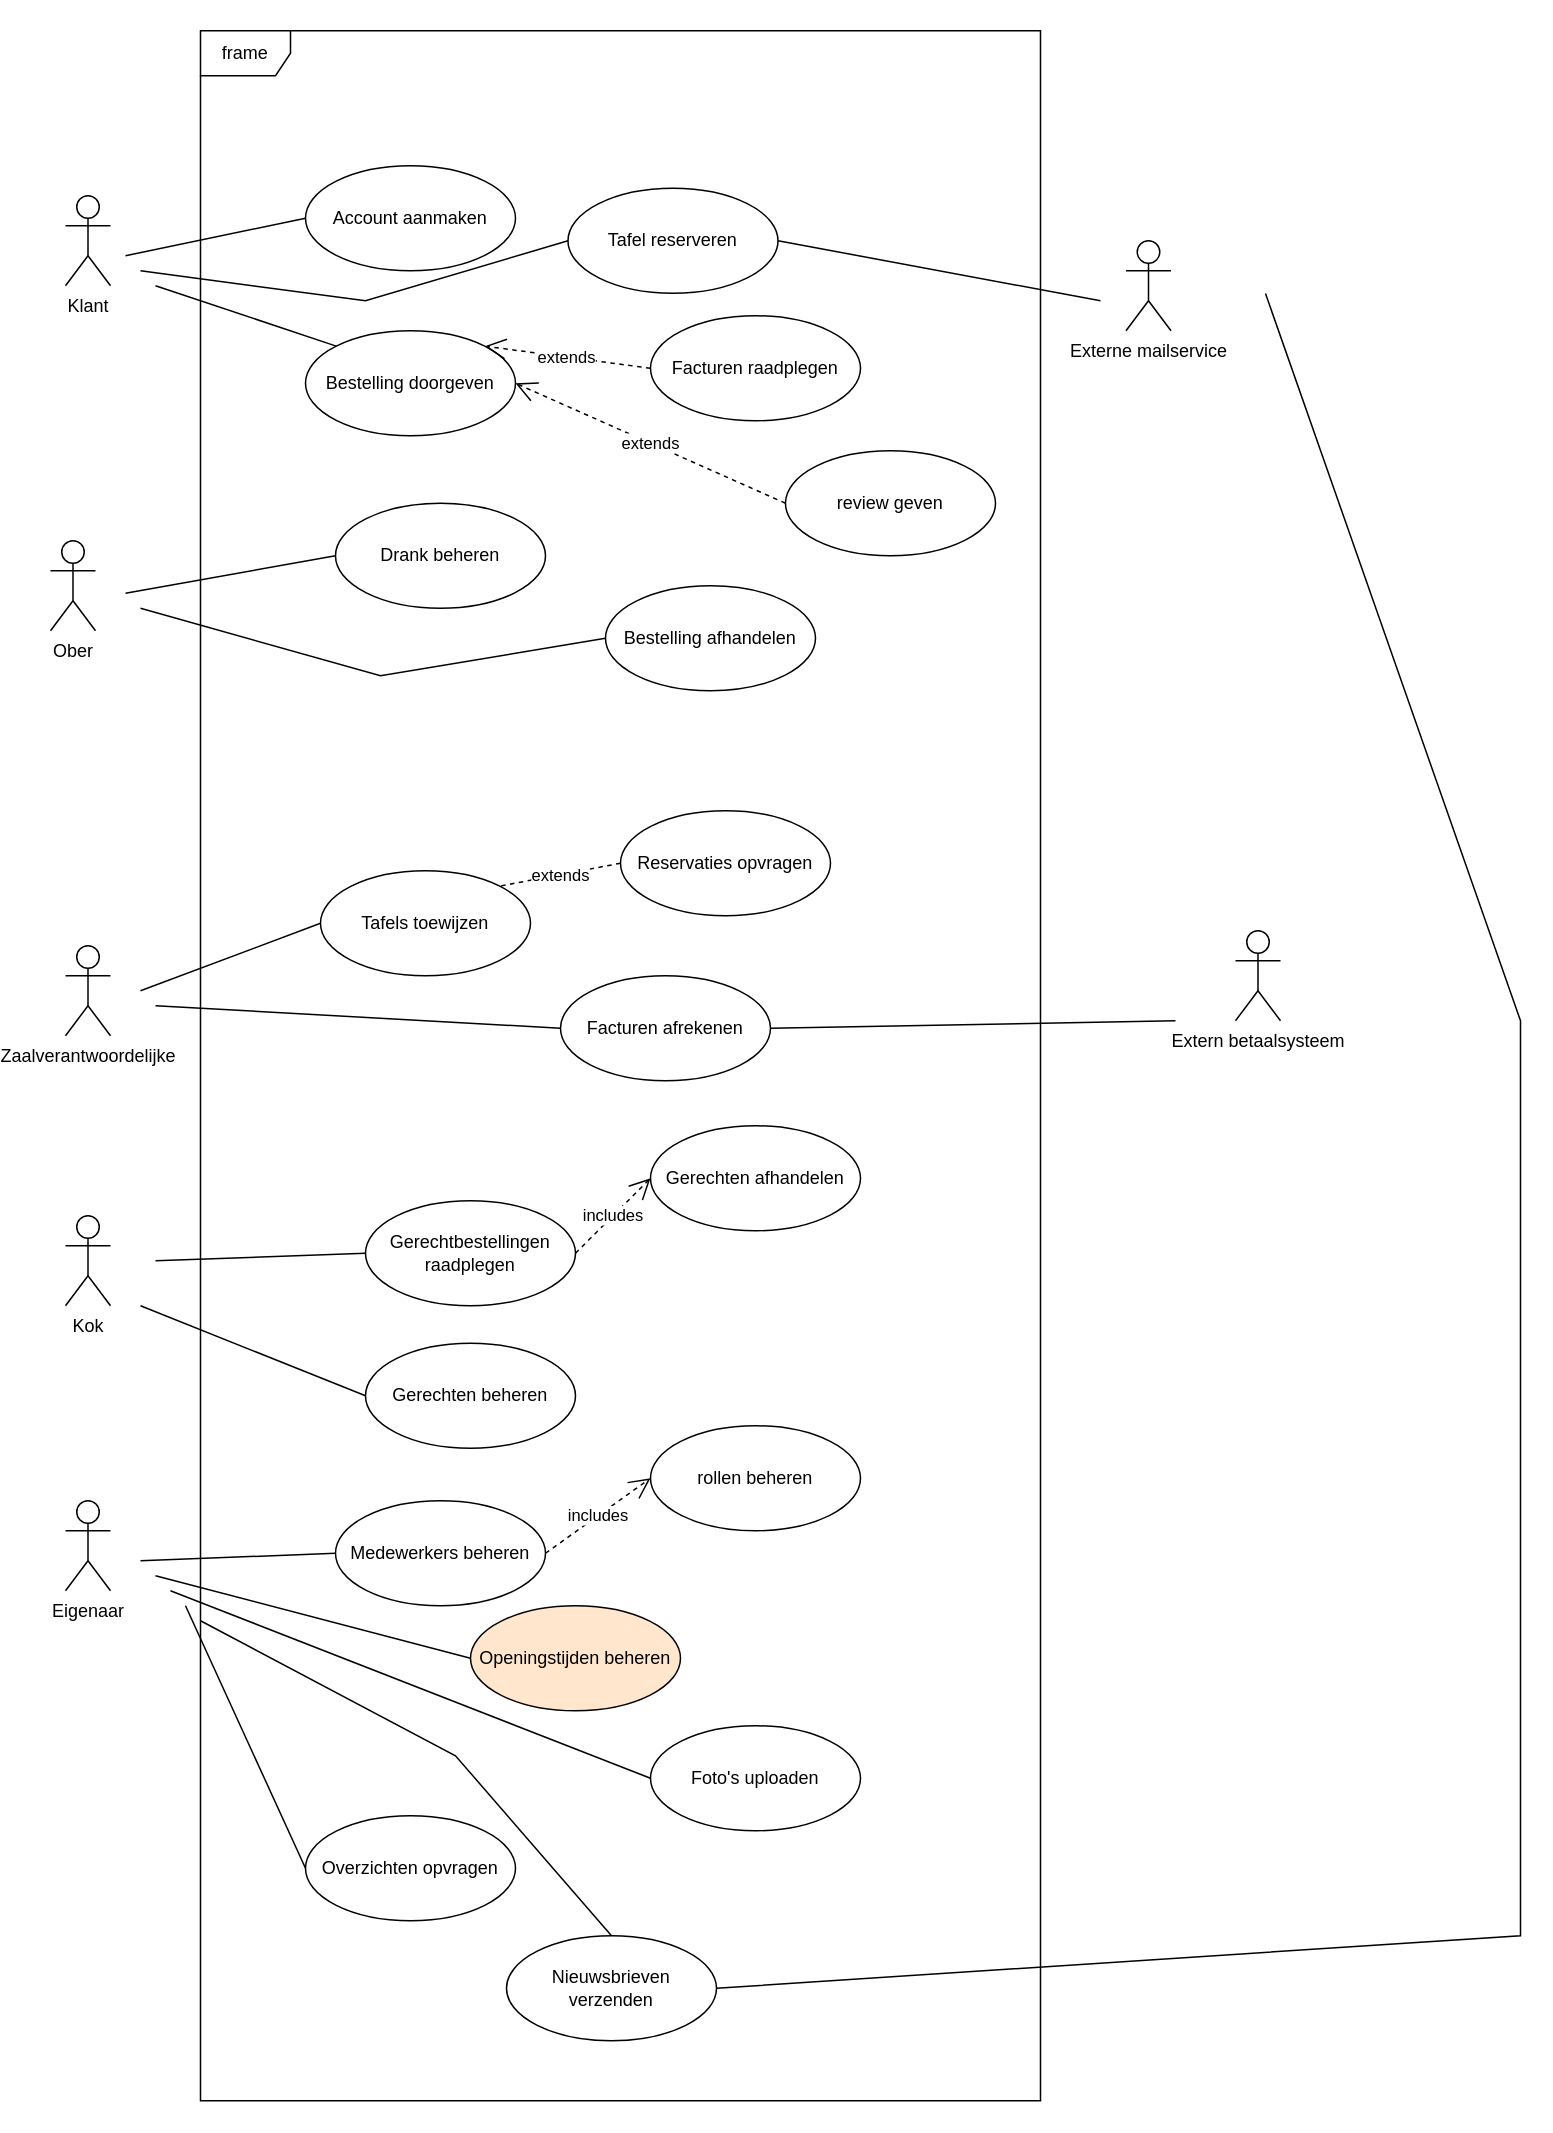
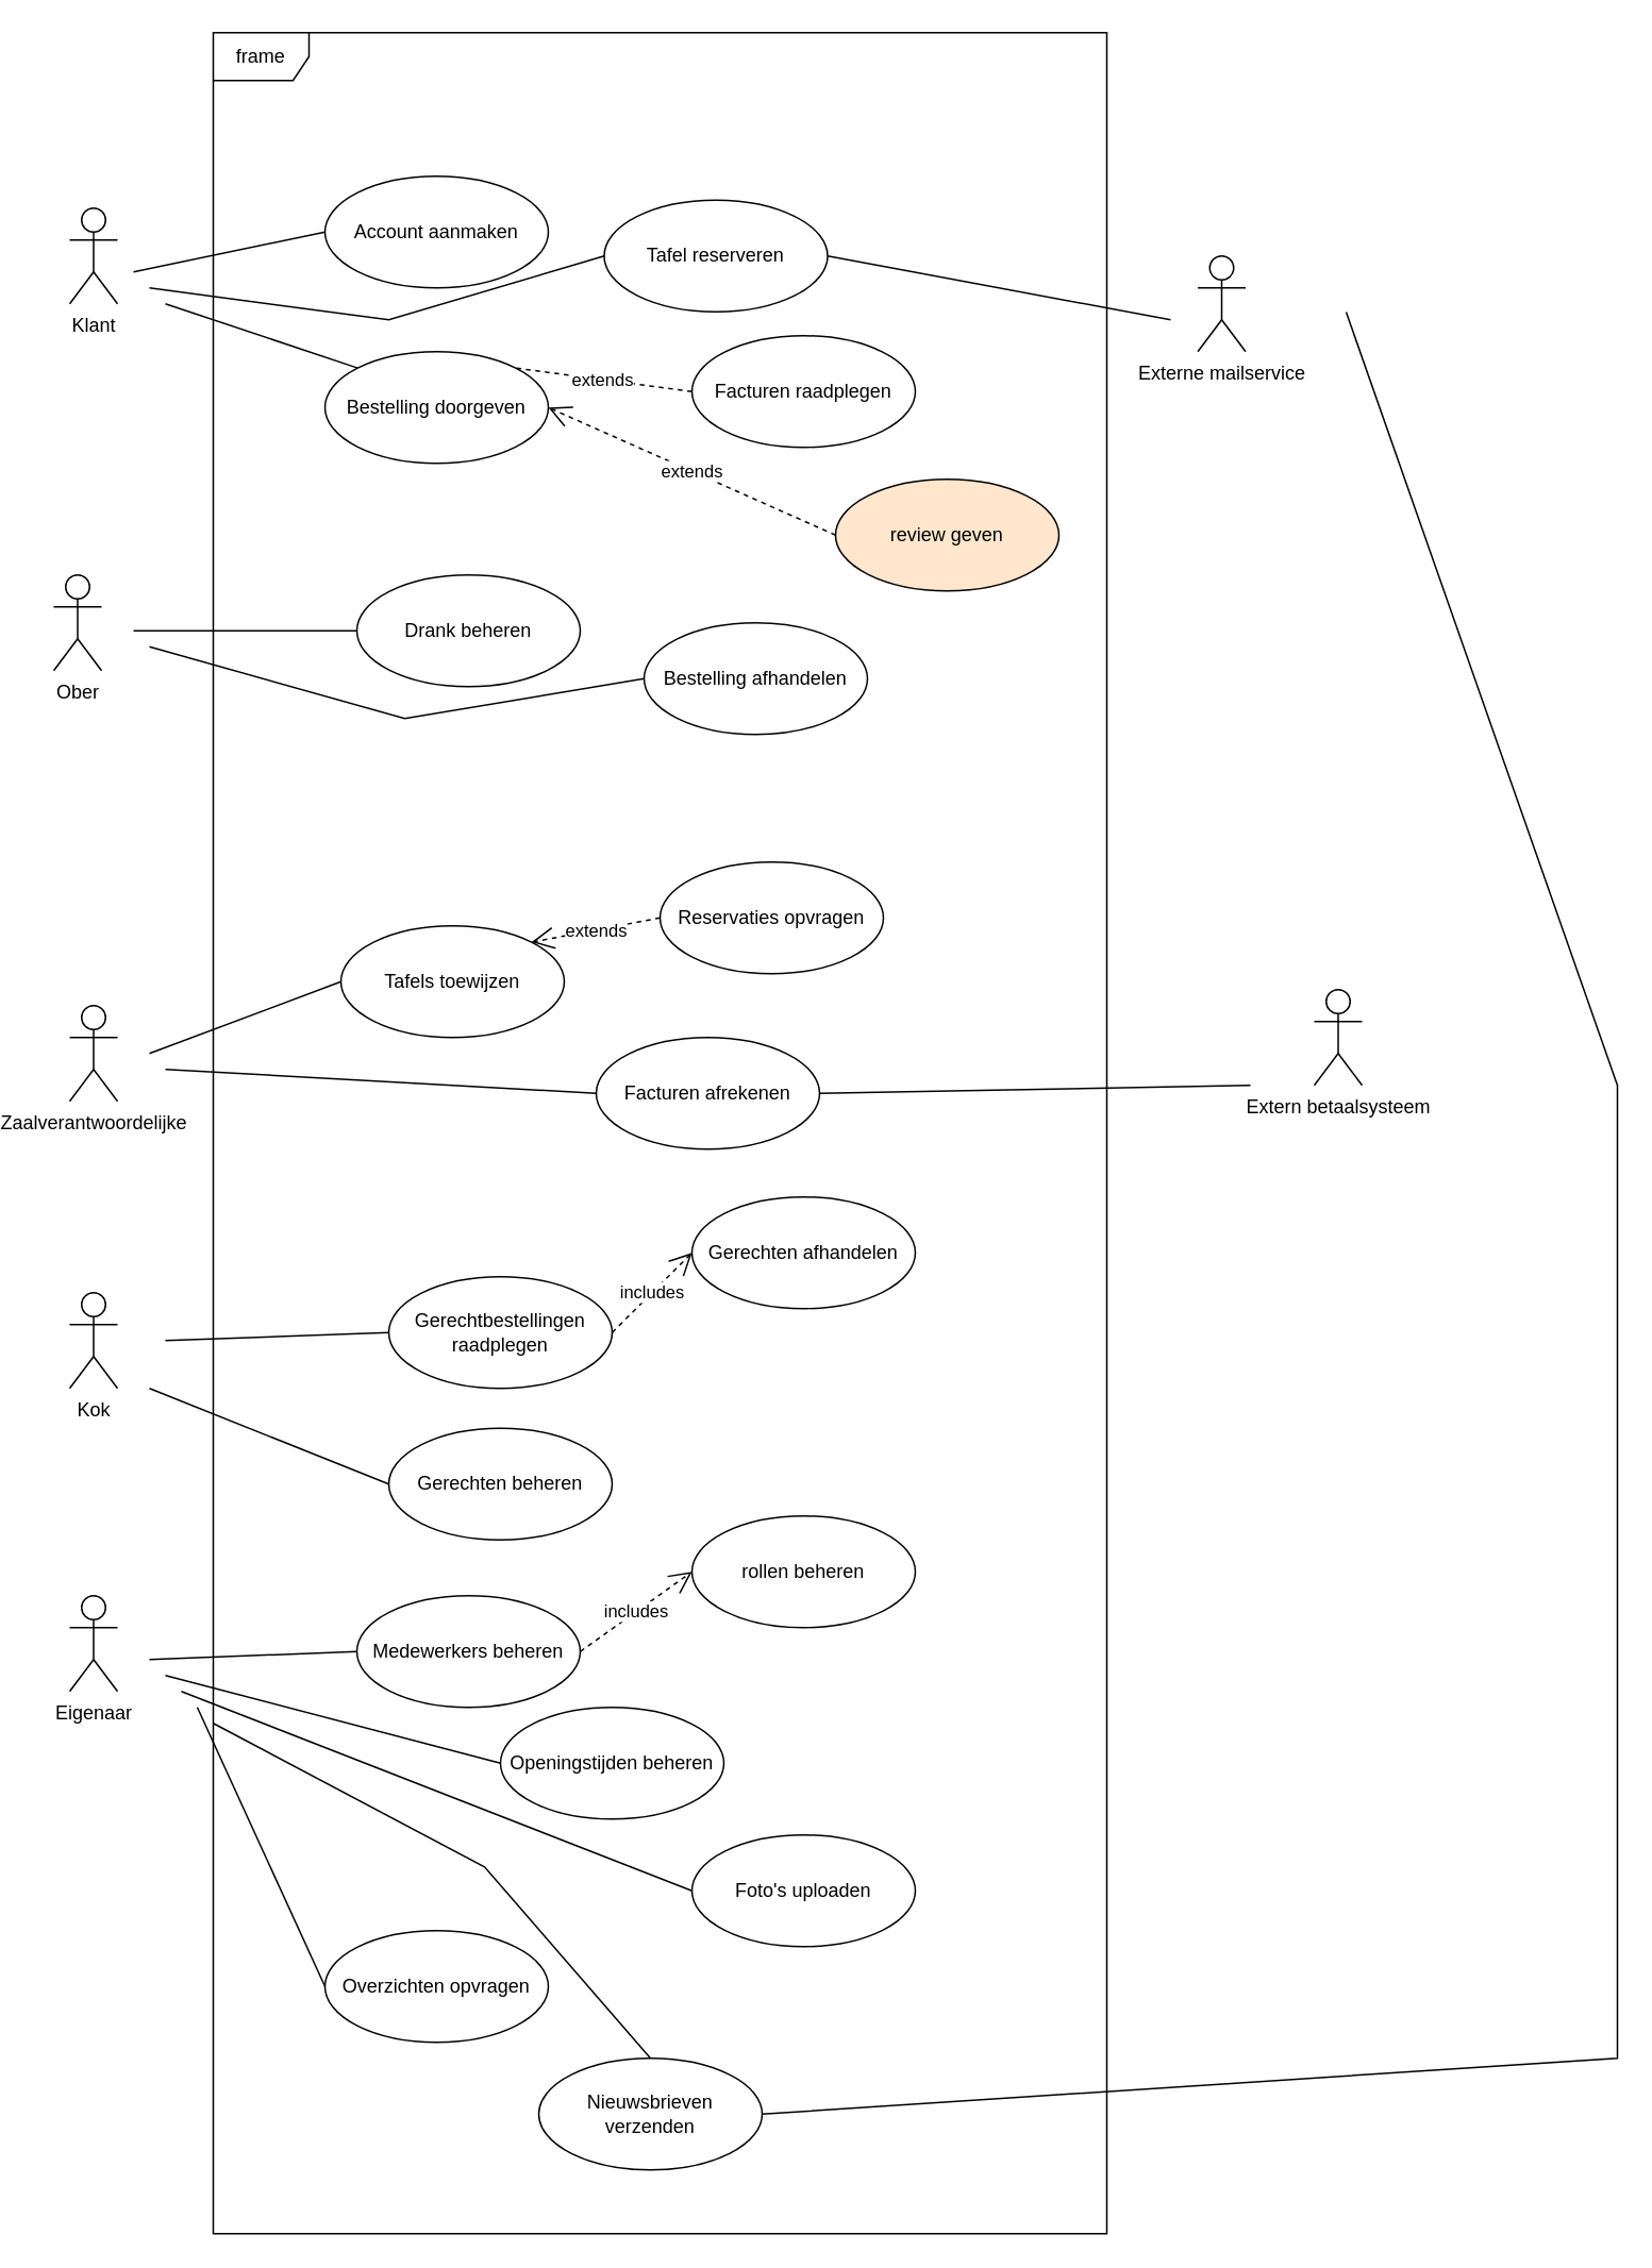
- <mxCell id="17" value="extends" style="endArrow=open;endSize=12;dashed=1;html=1;rounded=0;exitX=0;exitY=0.5;exitDx=0;exitDy=0;entryX=1;entryY=0;entryDx=0;entryDy=0;" parent="1" source="16" target="12" edge="1"><mxGeometry width="160" relative="1" as="geometry"><mxPoint x="510" y="420" as="sourcePoint" /><mxPoint x="670" y="420" as="targetPoint" /></mxGeometry></mxCell>
+ <mxCell id="17" value="extends" style="endArrow=none;endSize=12;dashed=1;html=1;rounded=0;exitX=0;exitY=0.5;exitDx=0;exitDy=0;entryX=1;entryY=0;entryDx=0;entryDy=0;" parent="1" source="16" target="12" edge="1"><mxGeometry width="160" relative="1" as="geometry"><mxPoint x="510" y="420" as="sourcePoint" /><mxPoint x="670" y="420" as="targetPoint" /></mxGeometry></mxCell>
- <mxCell id="18" value="review geven" style="ellipse;whiteSpace=wrap;html=1;" parent="1" vertex="1"><mxGeometry x="510" y="300" width="140" height="70" as="geometry" /></mxCell>
+ <mxCell id="18" value="review geven" style="ellipse;whiteSpace=wrap;html=1;fillColor=#ffe6cc;" parent="1" vertex="1"><mxGeometry x="510" y="300" width="140" height="70" as="geometry" /></mxCell>
- <mxCell id="21" value="Drank beheren" style="ellipse;whiteSpace=wrap;html=1;" parent="1" vertex="1"><mxGeometry x="210" y="335" width="140" height="70" as="geometry" /></mxCell>
+ <mxCell id="21" value="Drank beheren" style="ellipse;whiteSpace=wrap;html=1;" parent="1" vertex="1"><mxGeometry x="210" y="360" width="140" height="70" as="geometry" /></mxCell>
- <mxCell id="27" value="extends" style="endArrow=none;endSize=12;dashed=1;html=1;rounded=0;exitX=0;exitY=0.5;exitDx=0;exitDy=0;entryX=1;entryY=0;entryDx=0;entryDy=0;" parent="1" source="26" target="24" edge="1"><mxGeometry width="160" relative="1" as="geometry"><mxPoint x="520" y="345" as="sourcePoint" /><mxPoint x="340" y="265" as="targetPoint" /></mxGeometry></mxCell>
+ <mxCell id="27" value="extends" style="endArrow=open;endSize=12;dashed=1;html=1;rounded=0;exitX=0;exitY=0.5;exitDx=0;exitDy=0;entryX=1;entryY=0;entryDx=0;entryDy=0;" parent="1" source="26" target="24" edge="1"><mxGeometry width="160" relative="1" as="geometry"><mxPoint x="520" y="345" as="sourcePoint" /><mxPoint x="340" y="265" as="targetPoint" /></mxGeometry></mxCell>
- <mxCell id="45" value="Openingstijden beheren" style="ellipse;whiteSpace=wrap;html=1;fillColor=#ffe6cc;" vertex="1" parent="1"><mxGeometry x="300" y="1070" width="140" height="70" as="geometry" /></mxCell>
+ <mxCell id="45" value="Openingstijden beheren" style="ellipse;whiteSpace=wrap;html=1;" vertex="1" parent="1"><mxGeometry x="300" y="1070" width="140" height="70" as="geometry" /></mxCell>
